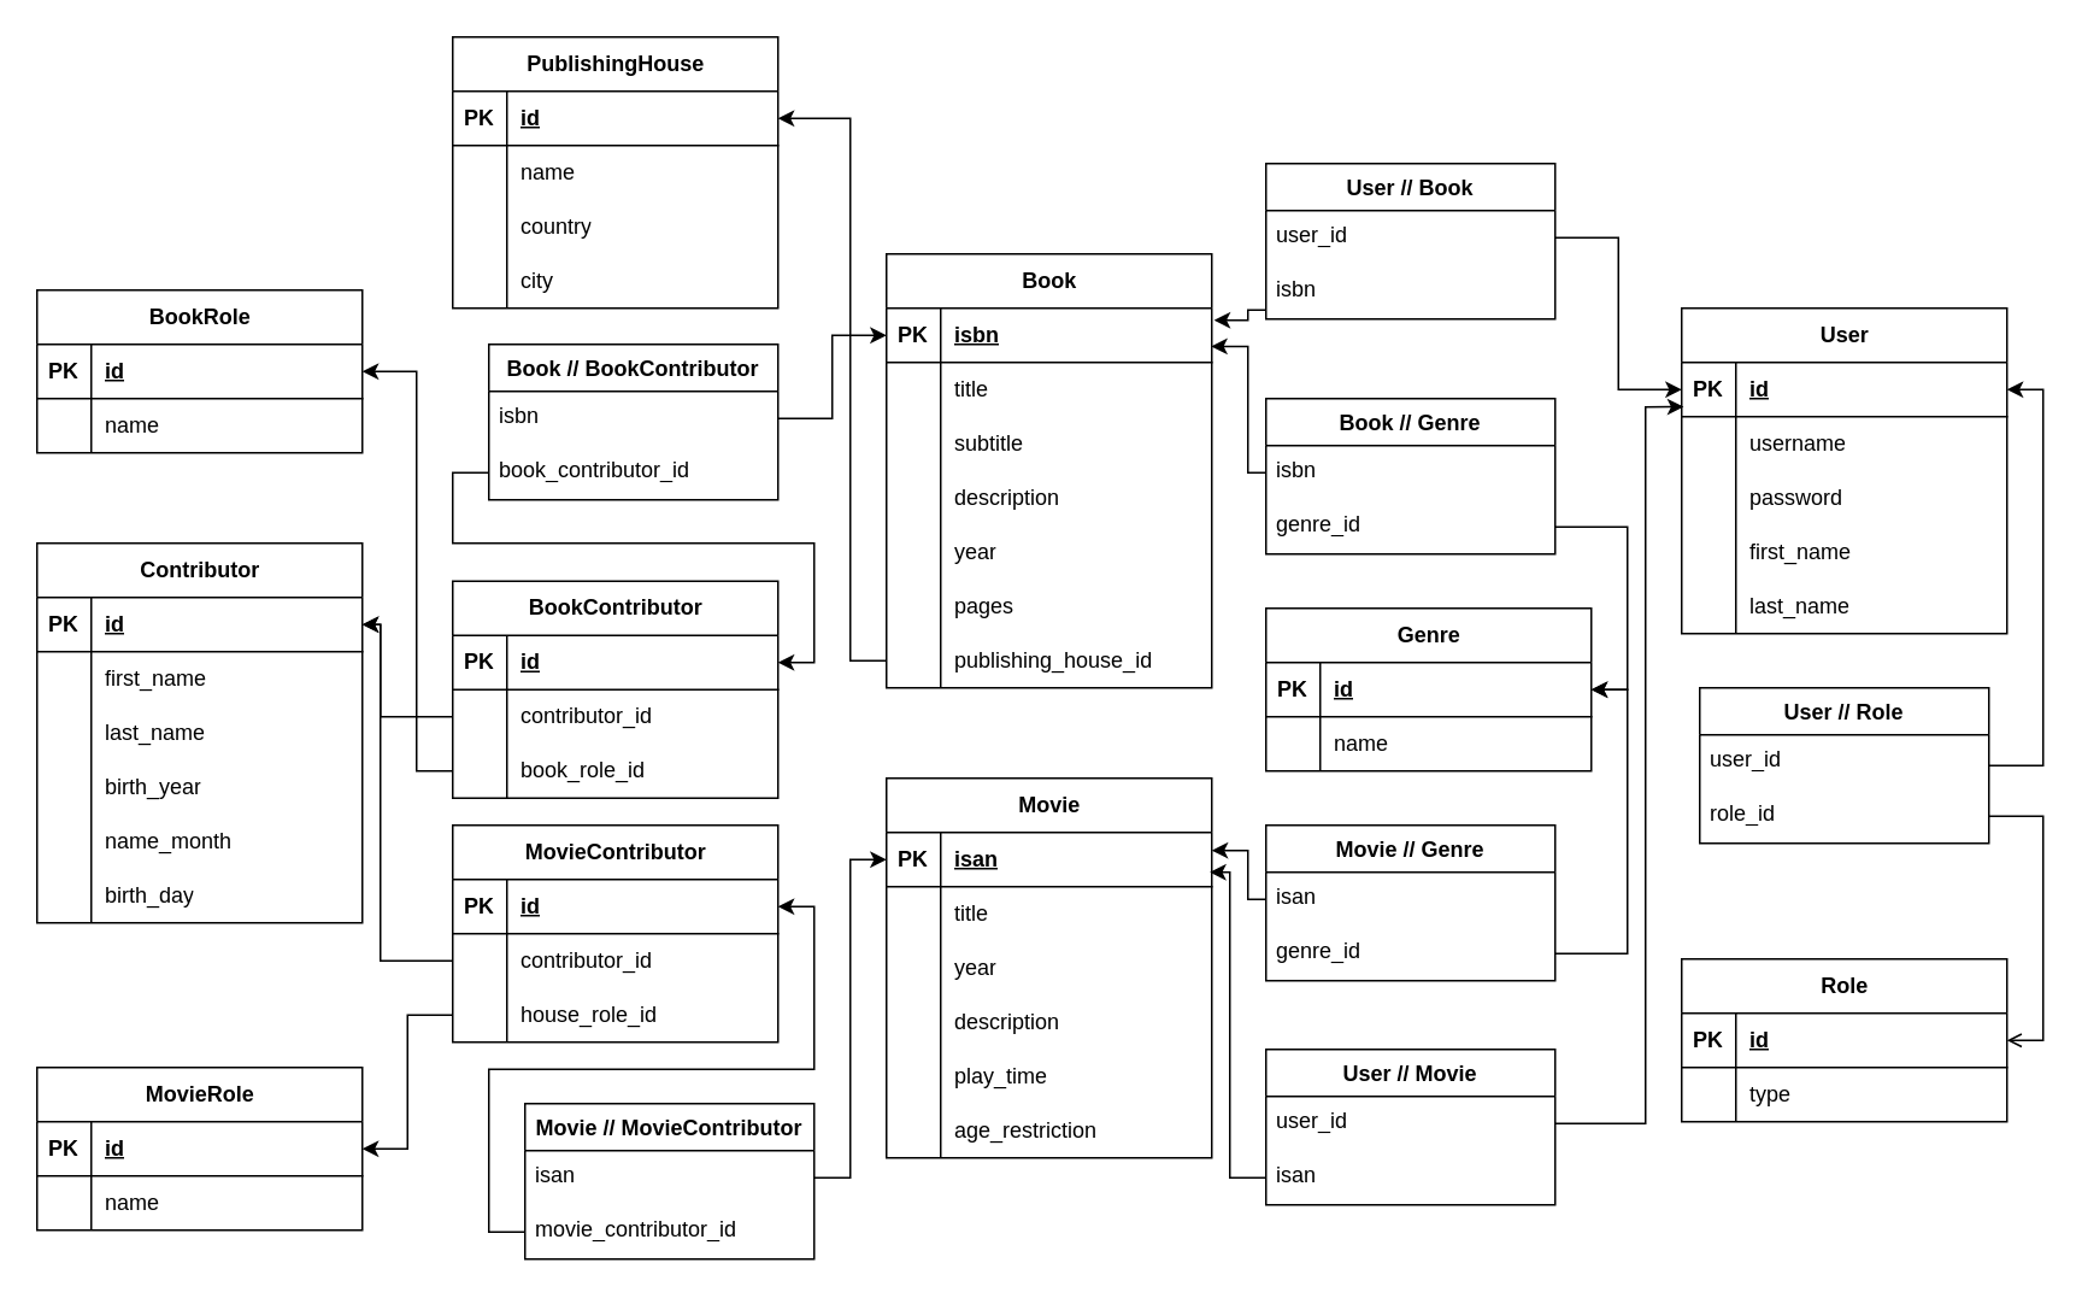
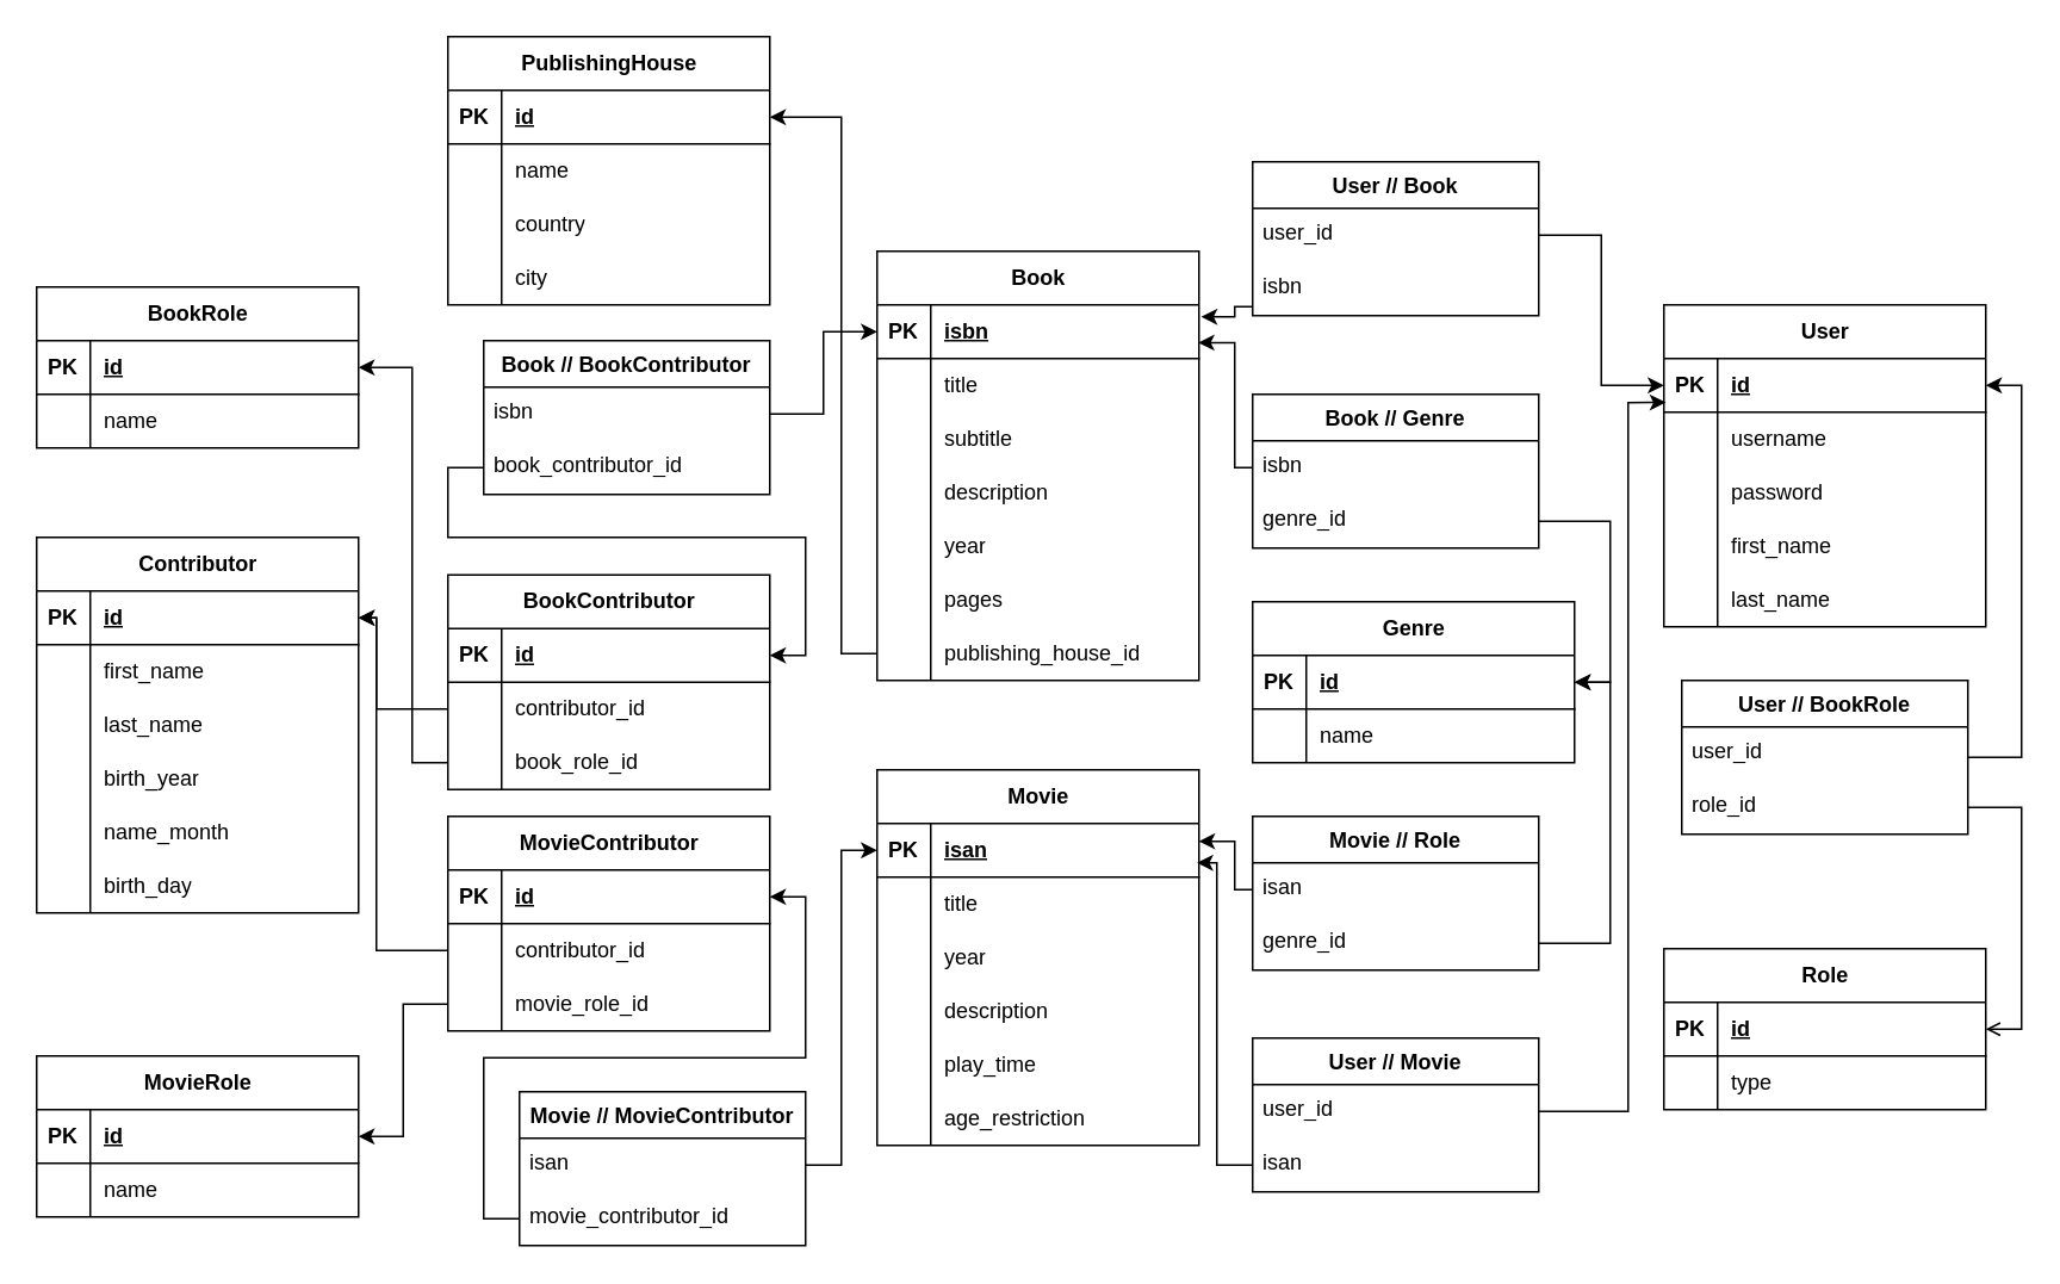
- <mxCell id="125" value="User // Role" style="swimlane;fontStyle=1;childLayout=stackLayout;horizontal=1;startSize=26;horizontalStack=0;resizeParent=1;resizeParentMax=0;resizeLast=0;collapsible=1;marginBottom=0;align=center;fontSize=12;" parent="1" vertex="1"><mxGeometry x="940" y="380" width="160" height="86" as="geometry" /></mxCell>
+ <mxCell id="125" value="User // BookRole" style="swimlane;fontStyle=1;childLayout=stackLayout;horizontal=1;startSize=26;horizontalStack=0;resizeParent=1;resizeParentMax=0;resizeLast=0;collapsible=1;marginBottom=0;align=center;fontSize=12;" parent="1" vertex="1"><mxGeometry x="940" y="380" width="160" height="86" as="geometry" /></mxCell>
- <mxCell id="108" value="Movie // Genre" style="swimlane;fontStyle=1;childLayout=stackLayout;horizontal=1;startSize=26;horizontalStack=0;resizeParent=1;resizeParentMax=0;resizeLast=0;collapsible=1;marginBottom=0;align=center;fontSize=12;" parent="1" vertex="1"><mxGeometry x="700" y="456" width="160" height="86" as="geometry" /></mxCell>
+ <mxCell id="108" value="Movie // Role" style="swimlane;fontStyle=1;childLayout=stackLayout;horizontal=1;startSize=26;horizontalStack=0;resizeParent=1;resizeParentMax=0;resizeLast=0;collapsible=1;marginBottom=0;align=center;fontSize=12;" parent="1" vertex="1"><mxGeometry x="700" y="456" width="160" height="86" as="geometry" /></mxCell>
- <mxCell id="162" value="house_role_id" style="shape=partialRectangle;connectable=0;fillColor=none;top=0;left=0;bottom=0;right=0;align=left;spacingLeft=6;overflow=hidden;whiteSpace=wrap;html=1;" parent="160" vertex="1"><mxGeometry x="30" width="150" height="30" as="geometry"><mxRectangle width="150" height="30" as="alternateBounds" /></mxGeometry></mxCell>
+ <mxCell id="162" value="movie_role_id" style="shape=partialRectangle;connectable=0;fillColor=none;top=0;left=0;bottom=0;right=0;align=left;spacingLeft=6;overflow=hidden;whiteSpace=wrap;html=1;" parent="160" vertex="1"><mxGeometry x="30" width="150" height="30" as="geometry"><mxRectangle width="150" height="30" as="alternateBounds" /></mxGeometry></mxCell>
